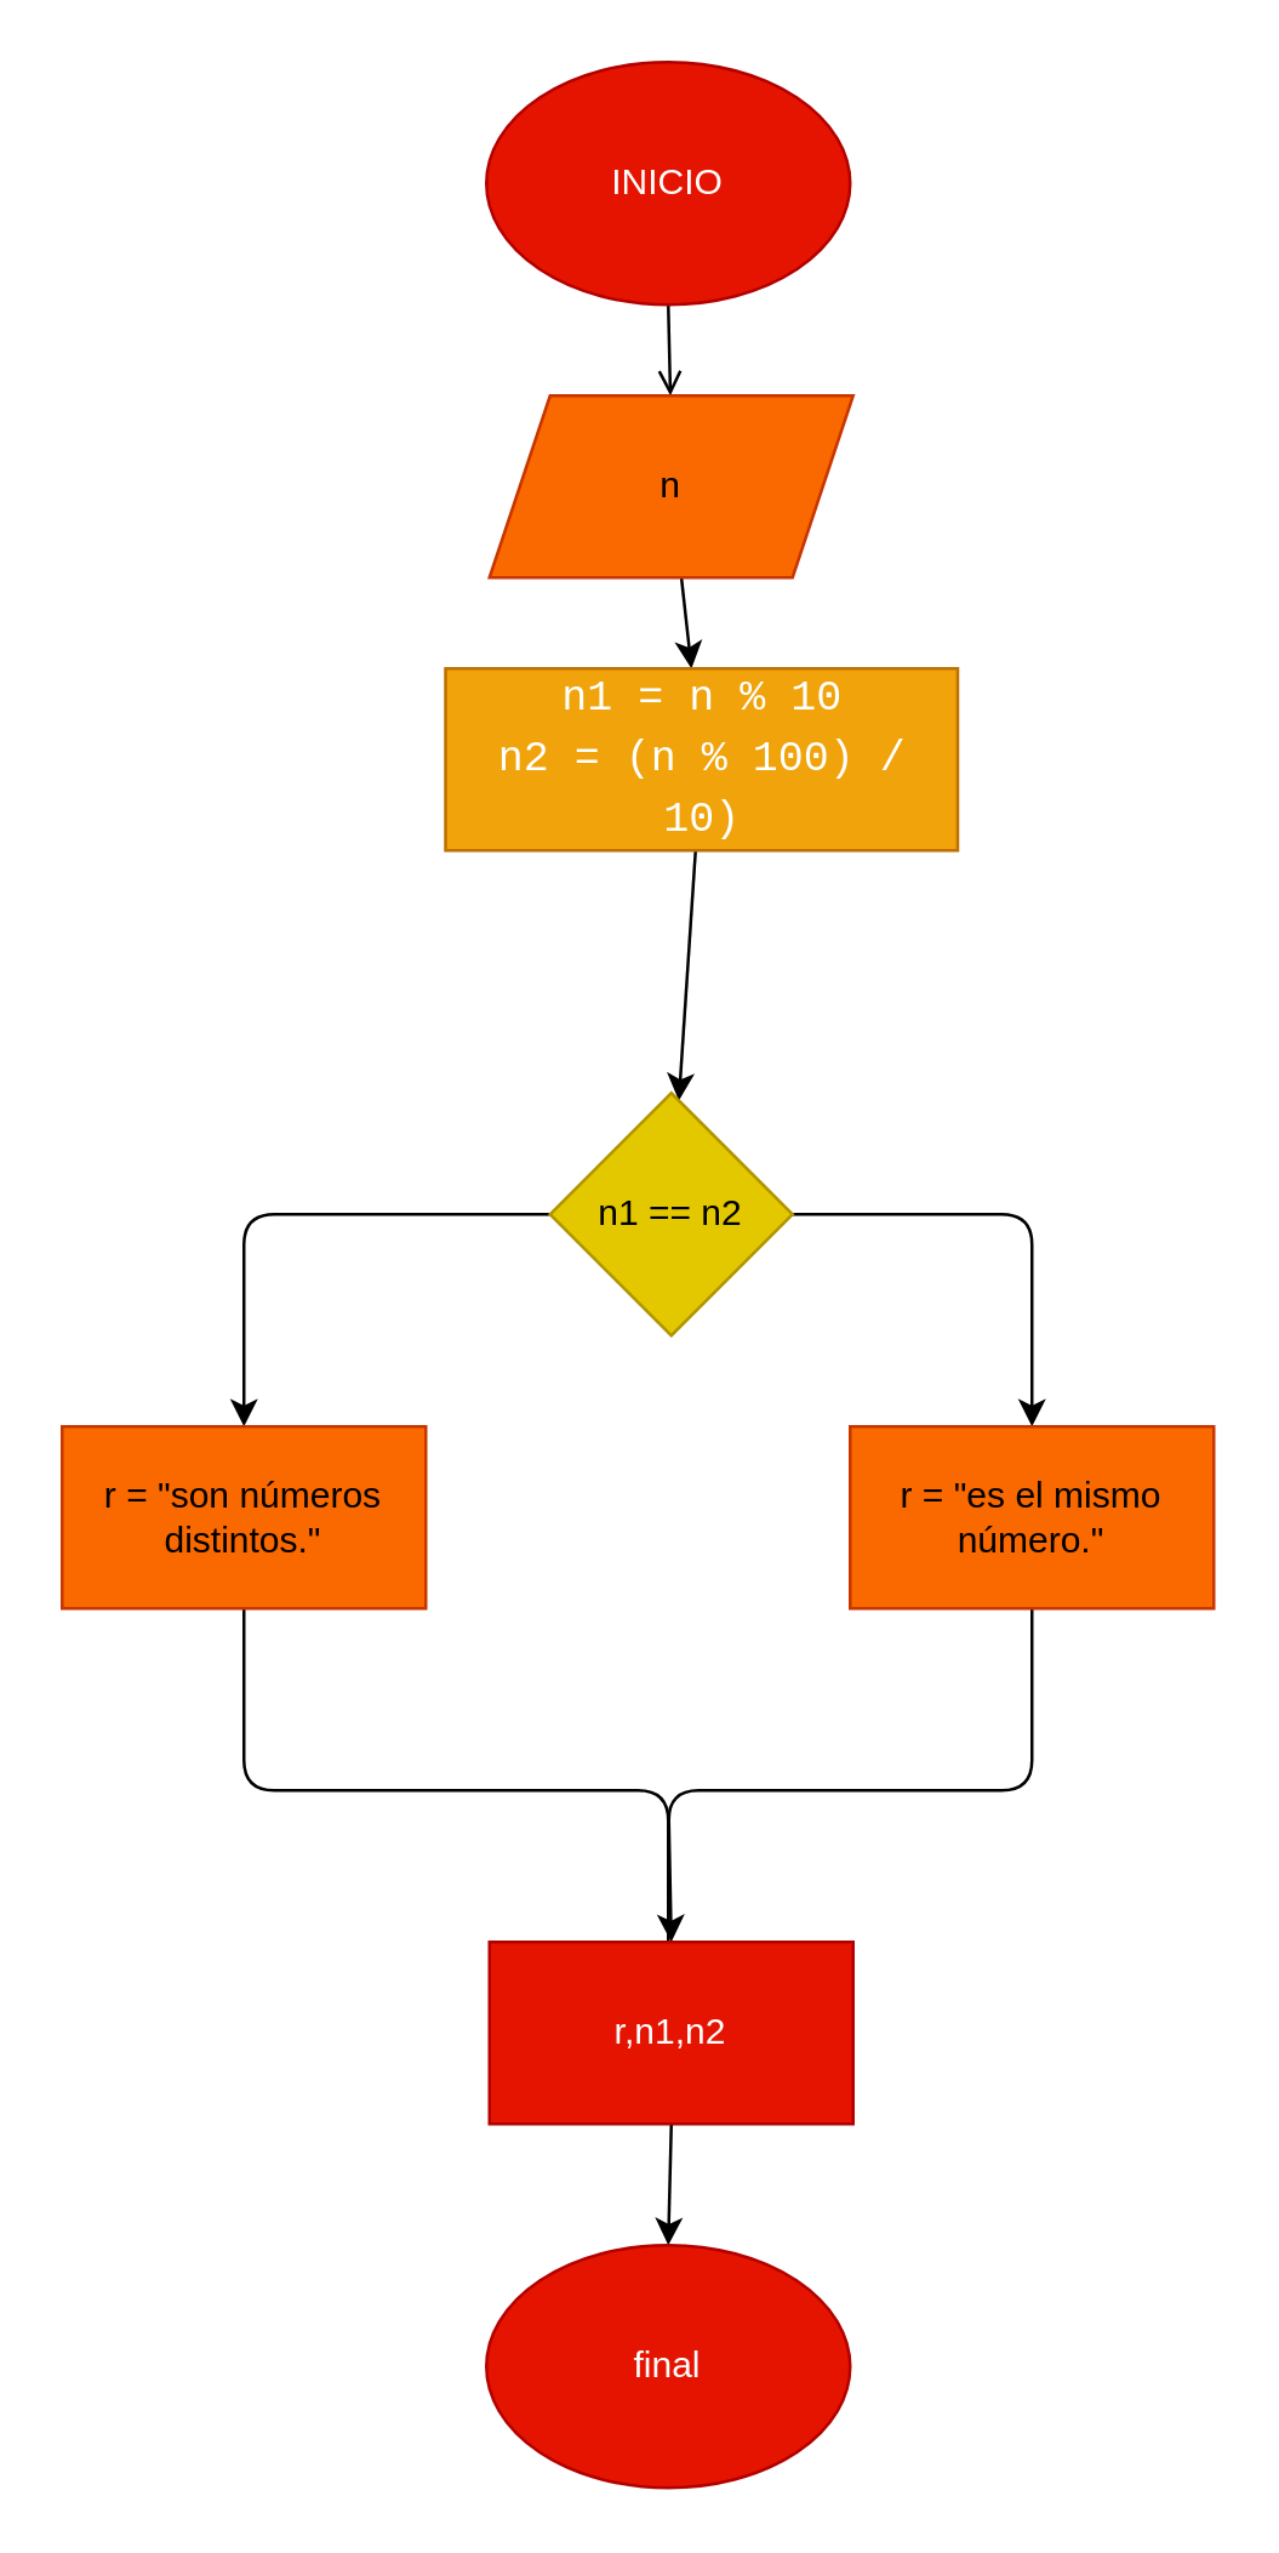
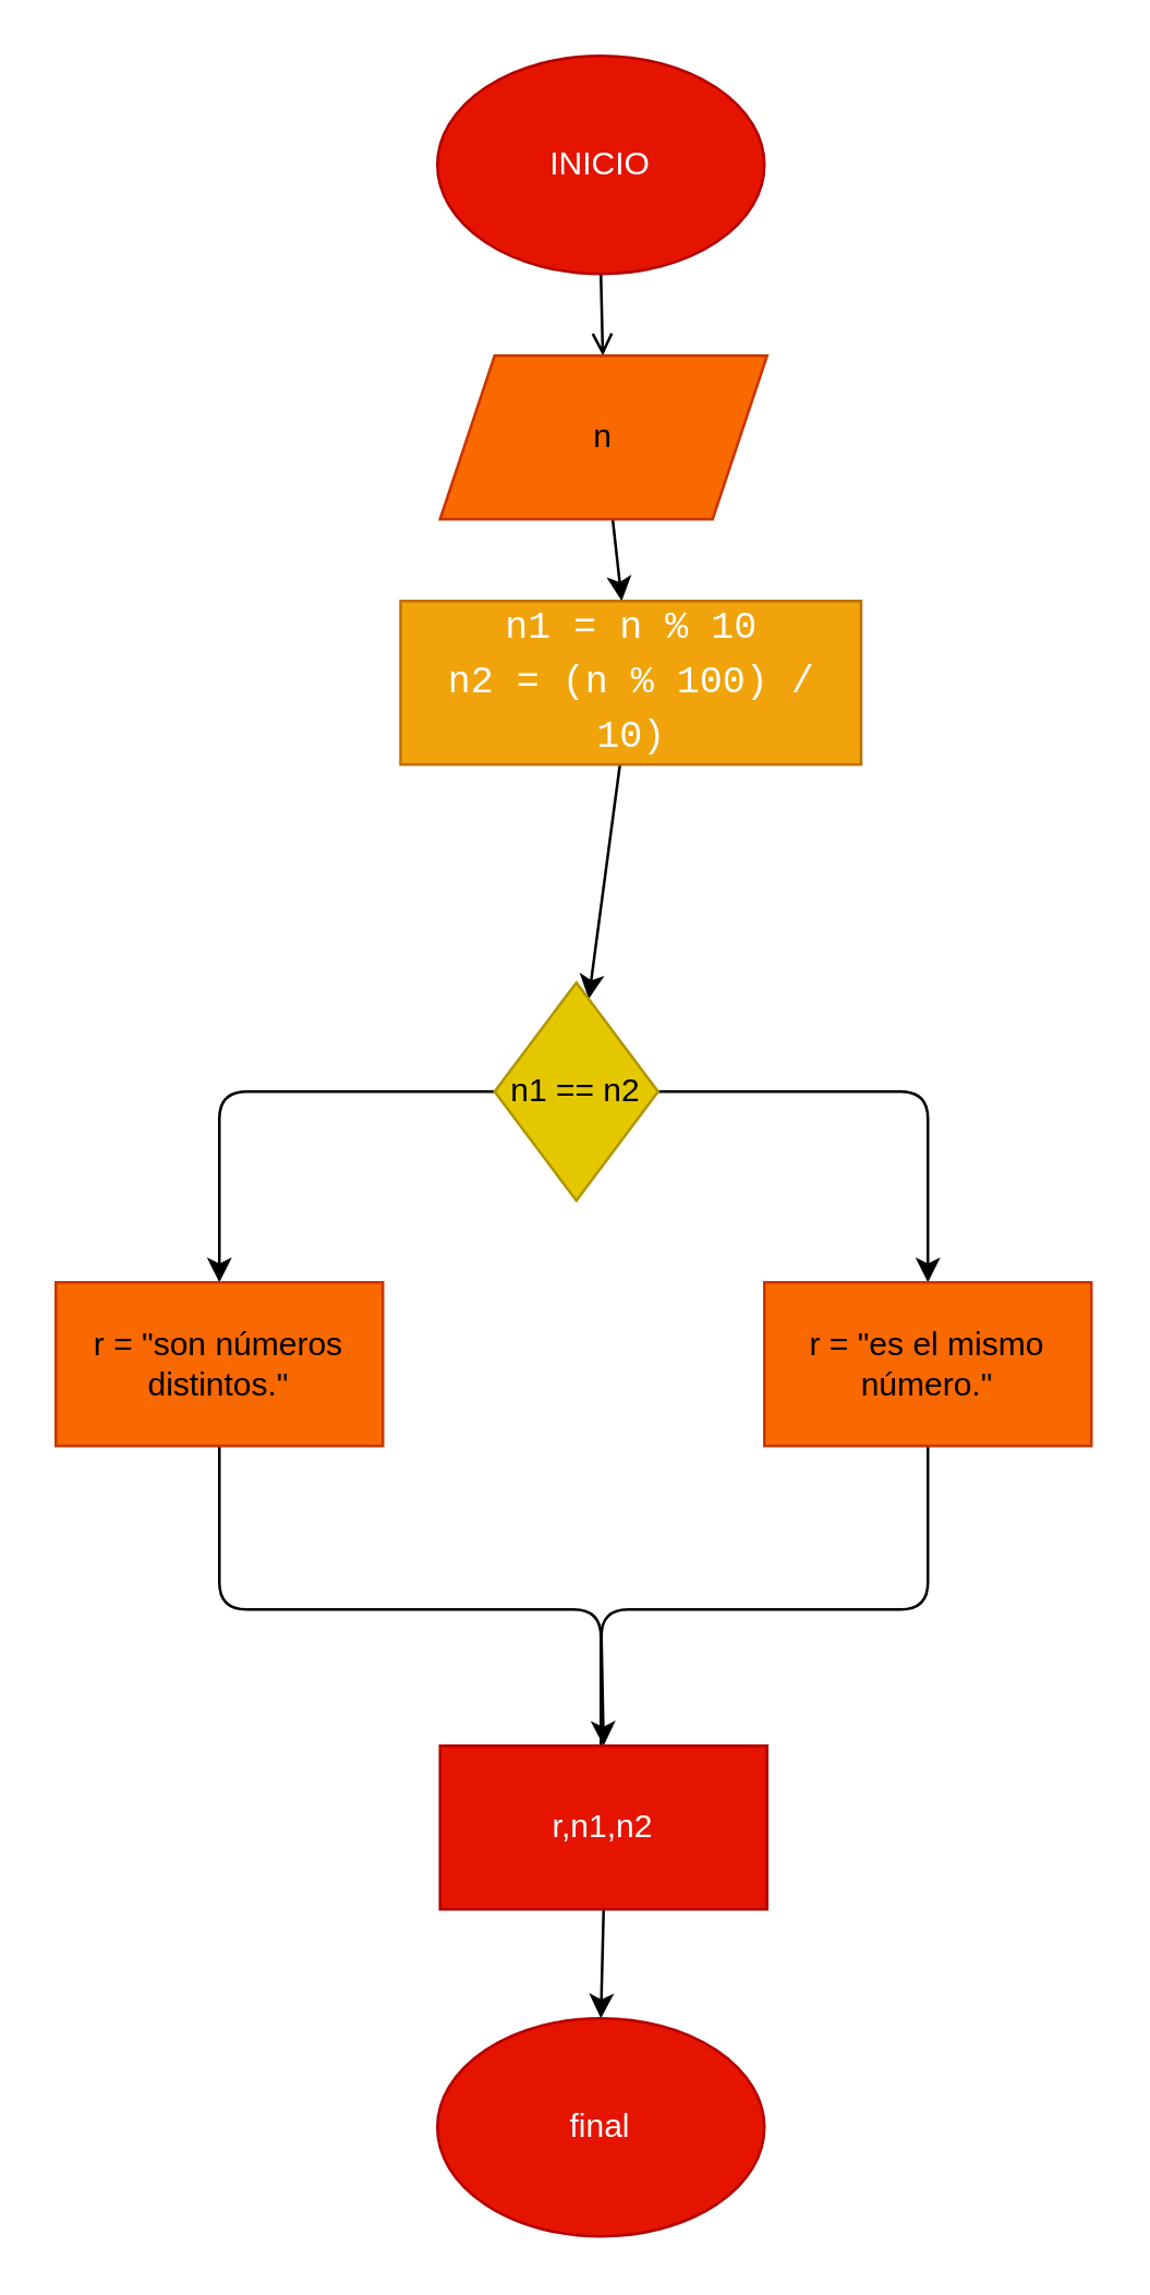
- <mxCell id="10" value="n1 == n2" style="rhombus;whiteSpace=wrap;html=1;fillColor=#e3c800;fontColor=#000000;strokeColor=#B09500;" vertex="1" parent="1"><mxGeometry x="181" y="360" width="80" height="80" as="geometry" /></mxCell>
+ <mxCell id="10" value="n1 == n2" style="rhombus;whiteSpace=wrap;html=1;fillColor=#e3c800;fontColor=#000000;strokeColor=#B09500;" vertex="1" parent="1"><mxGeometry x="181" y="360" width="60" height="80" as="geometry" /></mxCell>
